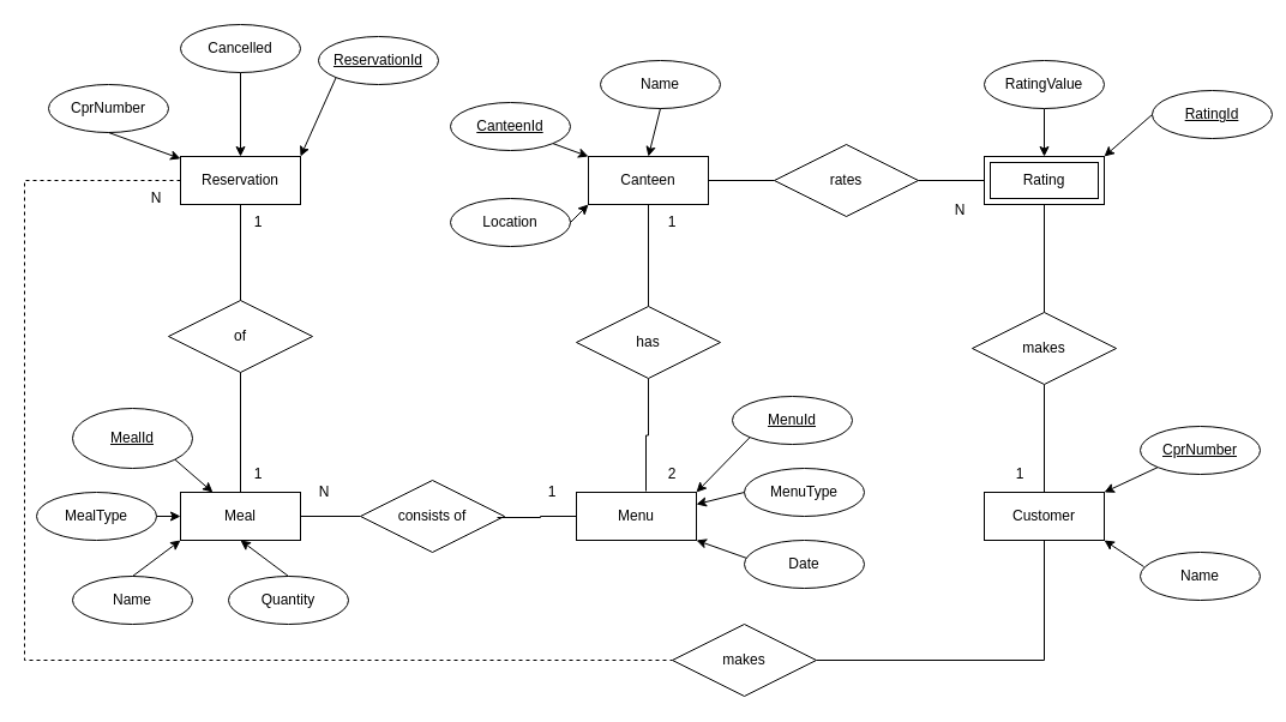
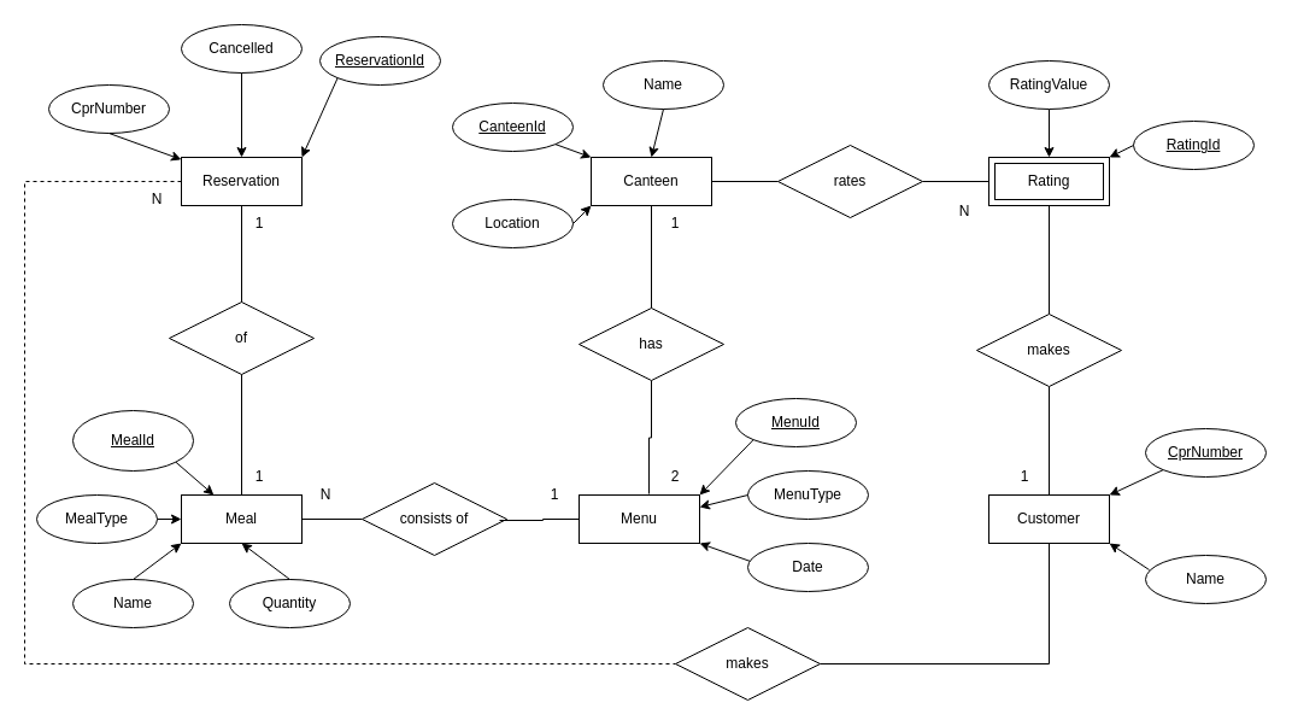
- <mxCell id="45" value="RatingId" style="ellipse;whiteSpace=wrap;html=1;align=center;fontStyle=4;" vertex="1" parent="1"><mxGeometry x="960" y="75" width="100" height="40" as="geometry" /></mxCell>
+ <mxCell id="45" value="RatingId" style="ellipse;whiteSpace=wrap;html=1;align=center;fontStyle=4;" vertex="1" parent="1"><mxGeometry x="940" y="100" width="100" height="40" as="geometry" /></mxCell>
